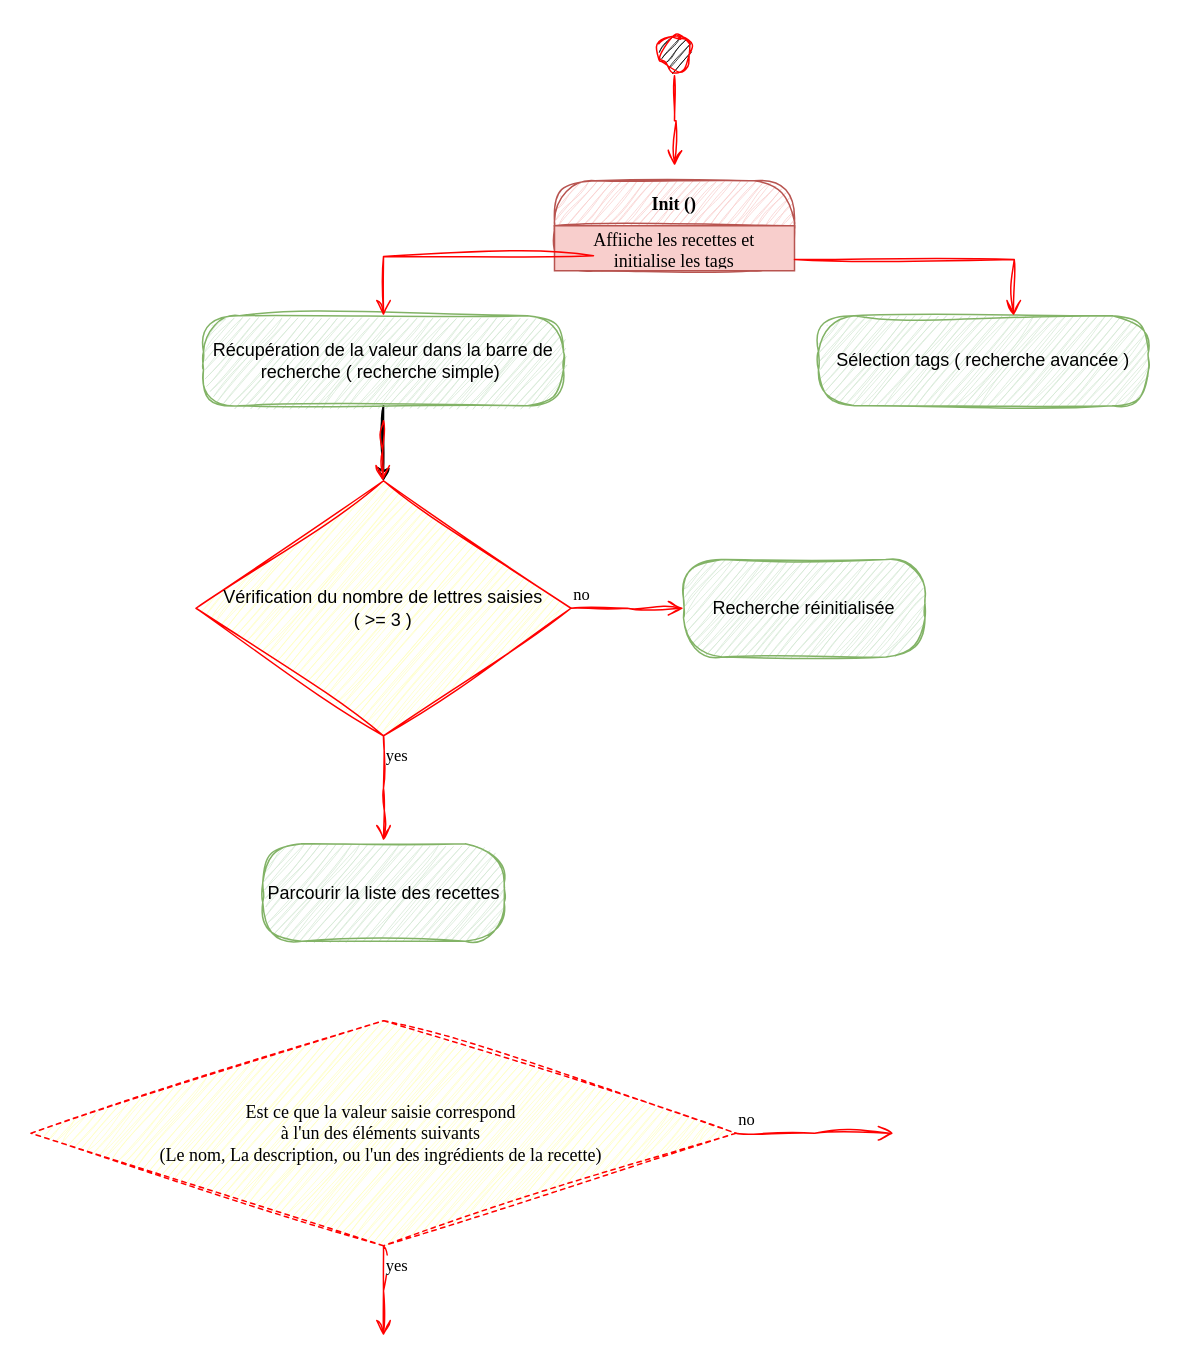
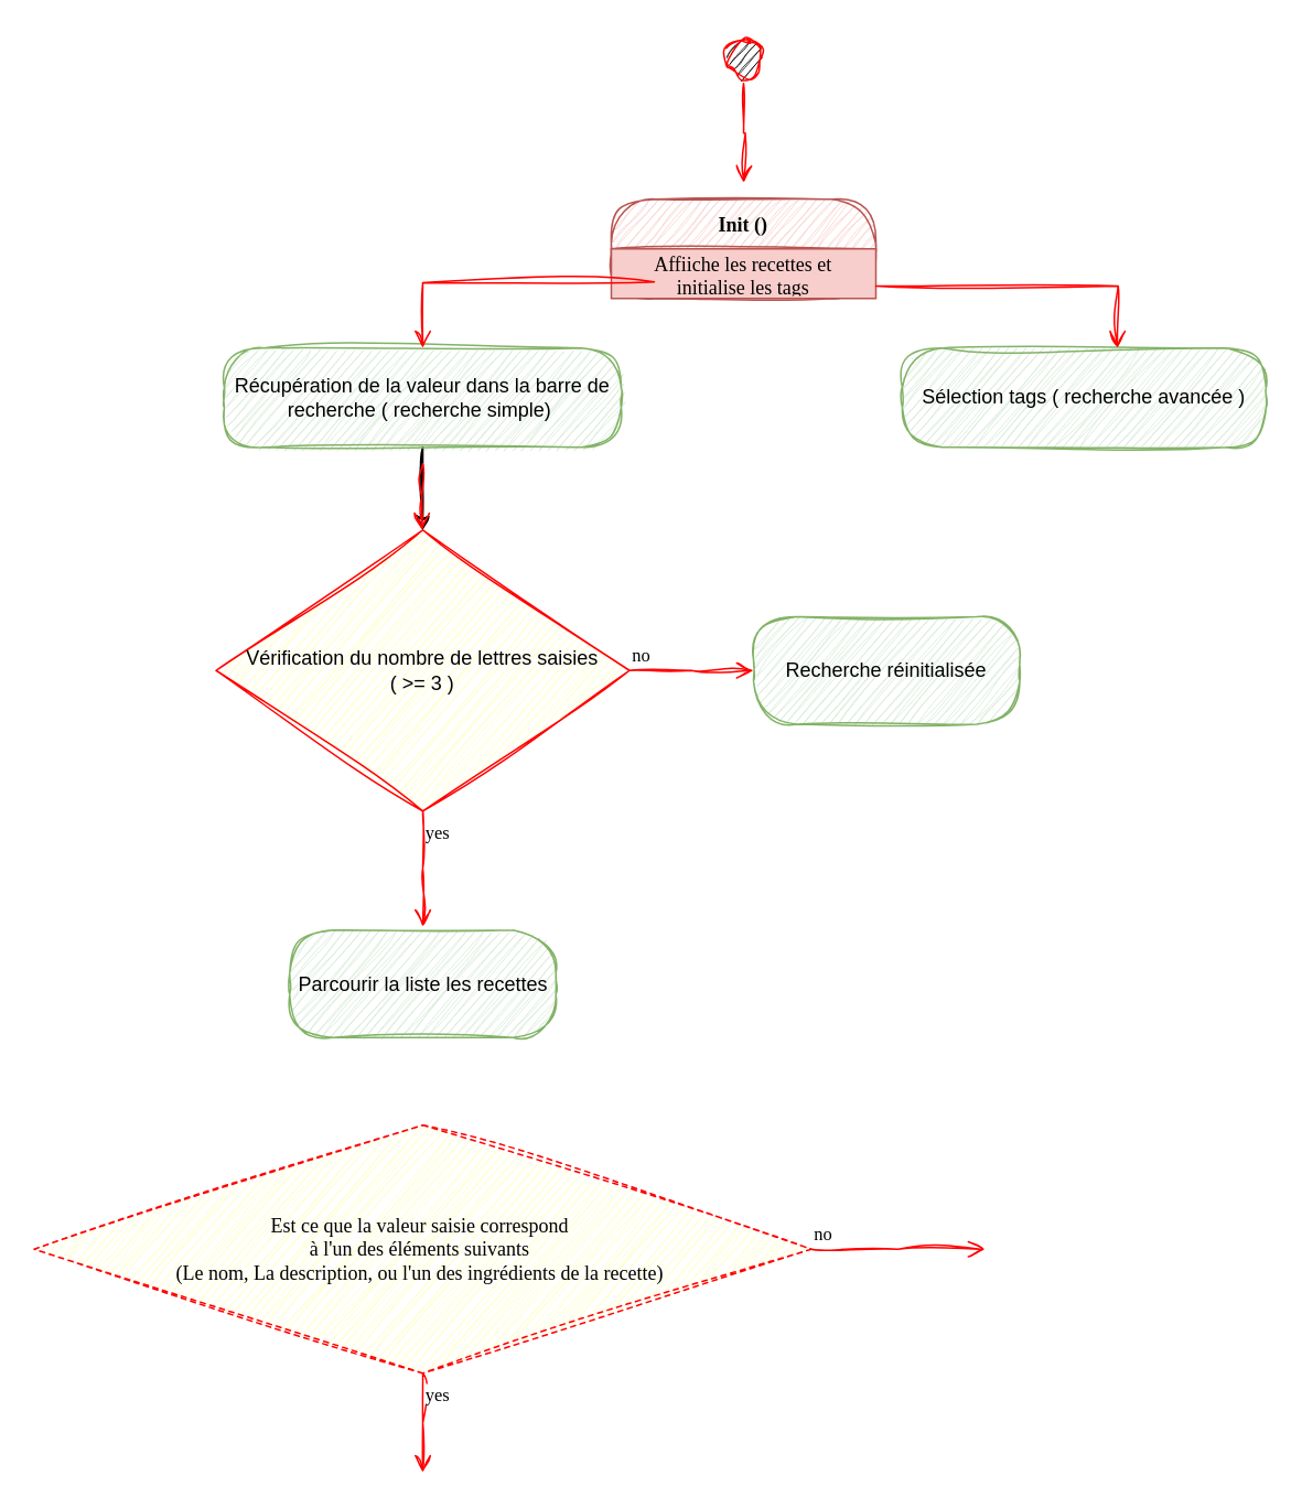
- <mxCell id="17" value="&lt;span style=&quot;font-family: Helvetica;&quot;&gt;Parcourir la liste des recettes&lt;/span&gt;" style="rounded=1;whiteSpace=wrap;html=1;arcSize=40;fillColor=#d5e8d4;strokeColor=#82b366;sketch=1;hachureGap=4;jiggle=2;curveFitting=1;fontFamily=Architects Daughter;fontSource=https%3A%2F%2Ffonts.googleapis.com%2Fcss%3Ffamily%3DArchitects%2BDaughter;" vertex="1" parent="1"><mxGeometry x="174.5" y="562" width="161" height="65" as="geometry" /></mxCell>
+ <mxCell id="17" value="&lt;span style=&quot;font-family: Helvetica;&quot;&gt;Parcourir la liste les recettes&lt;/span&gt;" style="rounded=1;whiteSpace=wrap;html=1;arcSize=40;fillColor=#d5e8d4;strokeColor=#82b366;sketch=1;hachureGap=4;jiggle=2;curveFitting=1;fontFamily=Architects Daughter;fontSource=https%3A%2F%2Ffonts.googleapis.com%2Fcss%3Ffamily%3DArchitects%2BDaughter;" vertex="1" parent="1"><mxGeometry x="174.5" y="562" width="161" height="65" as="geometry" /></mxCell>
